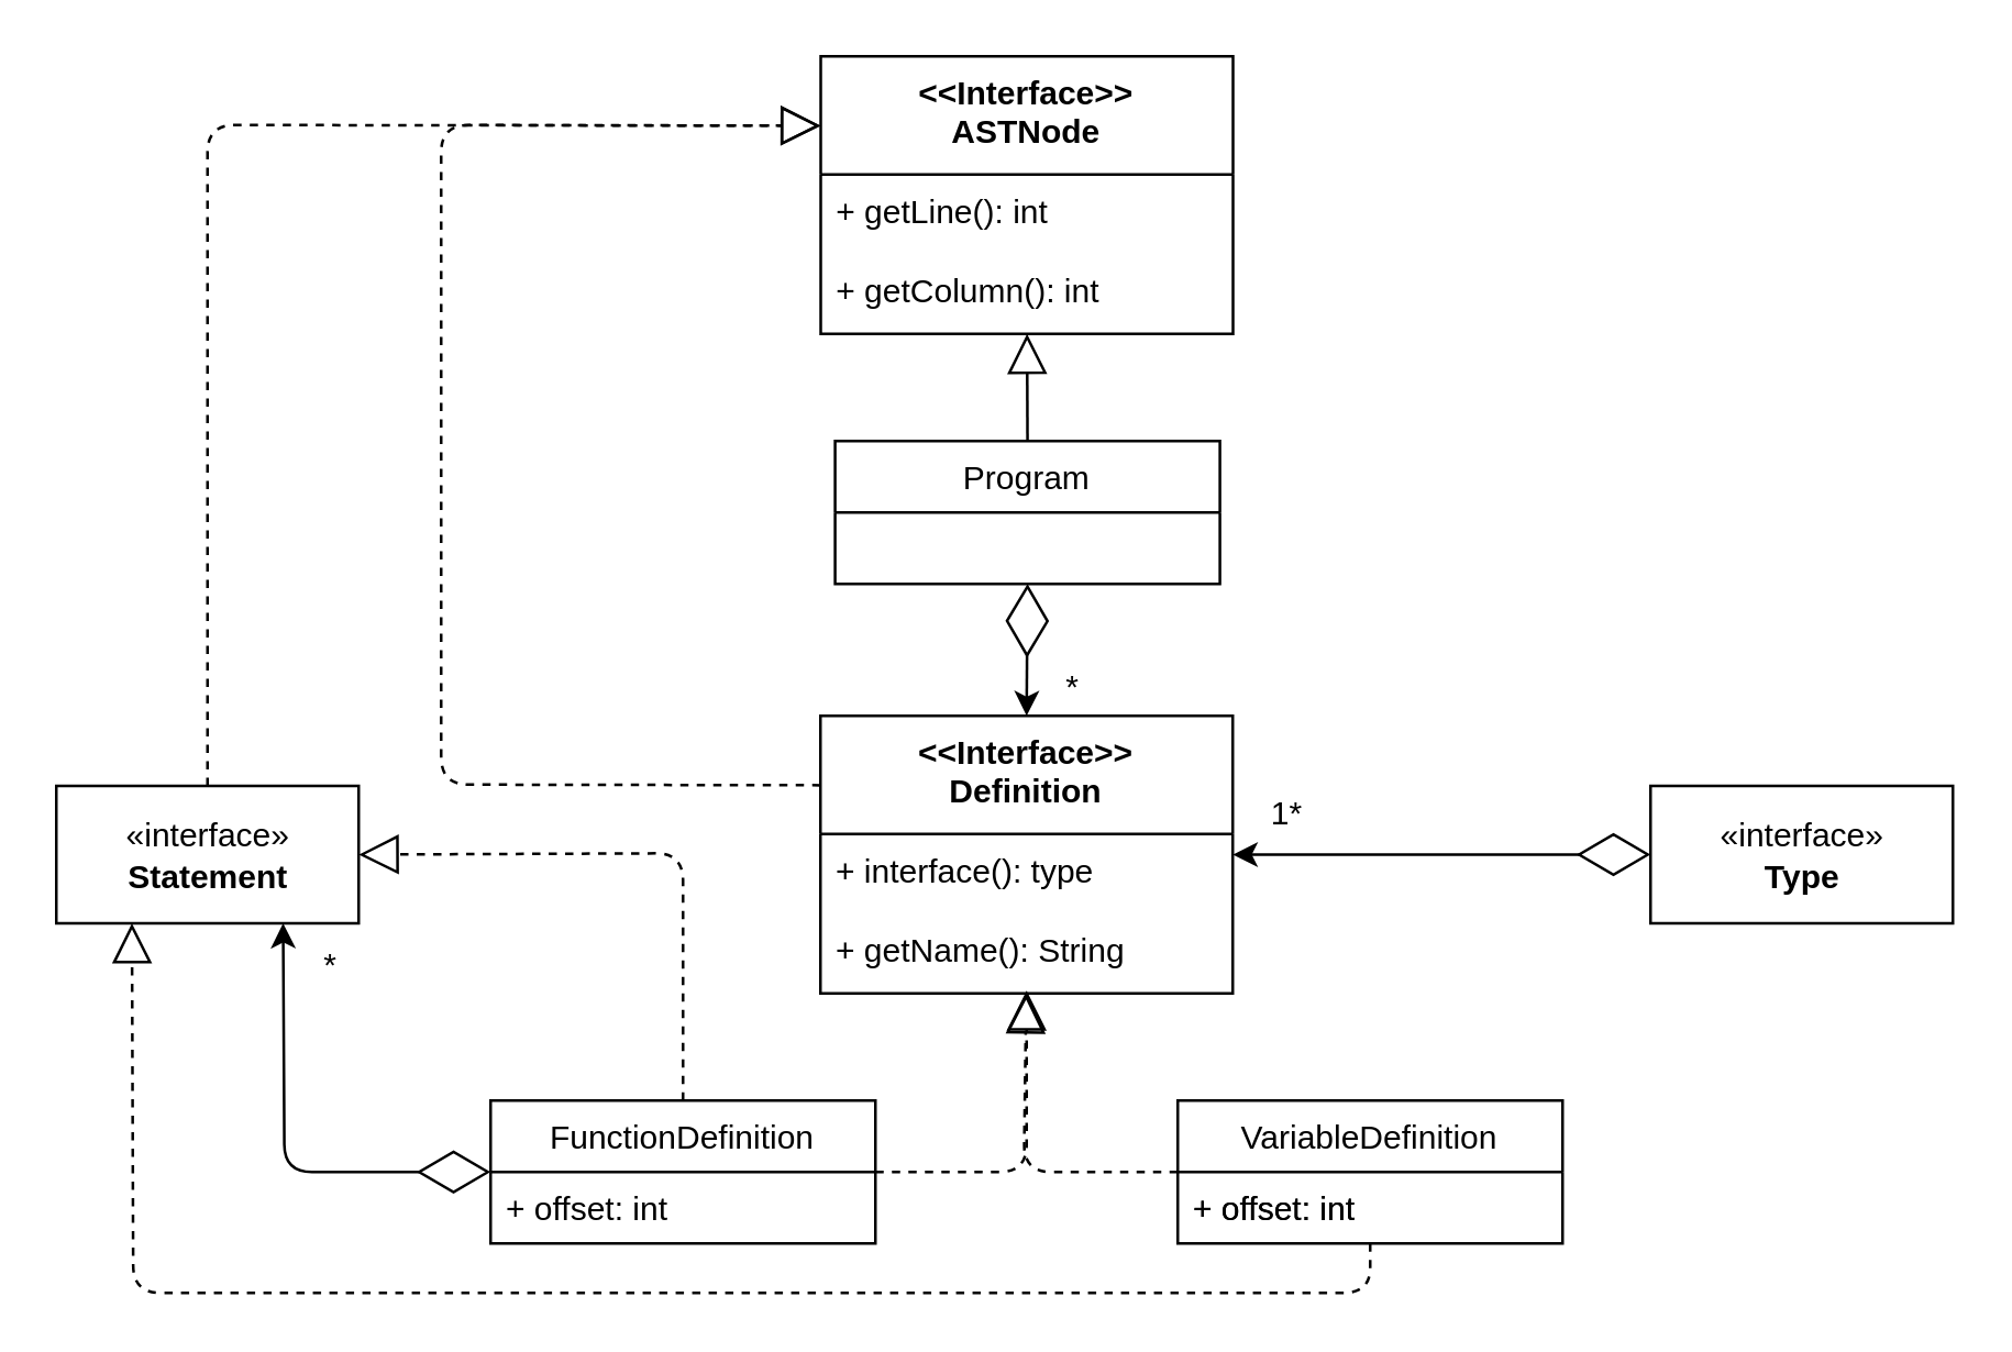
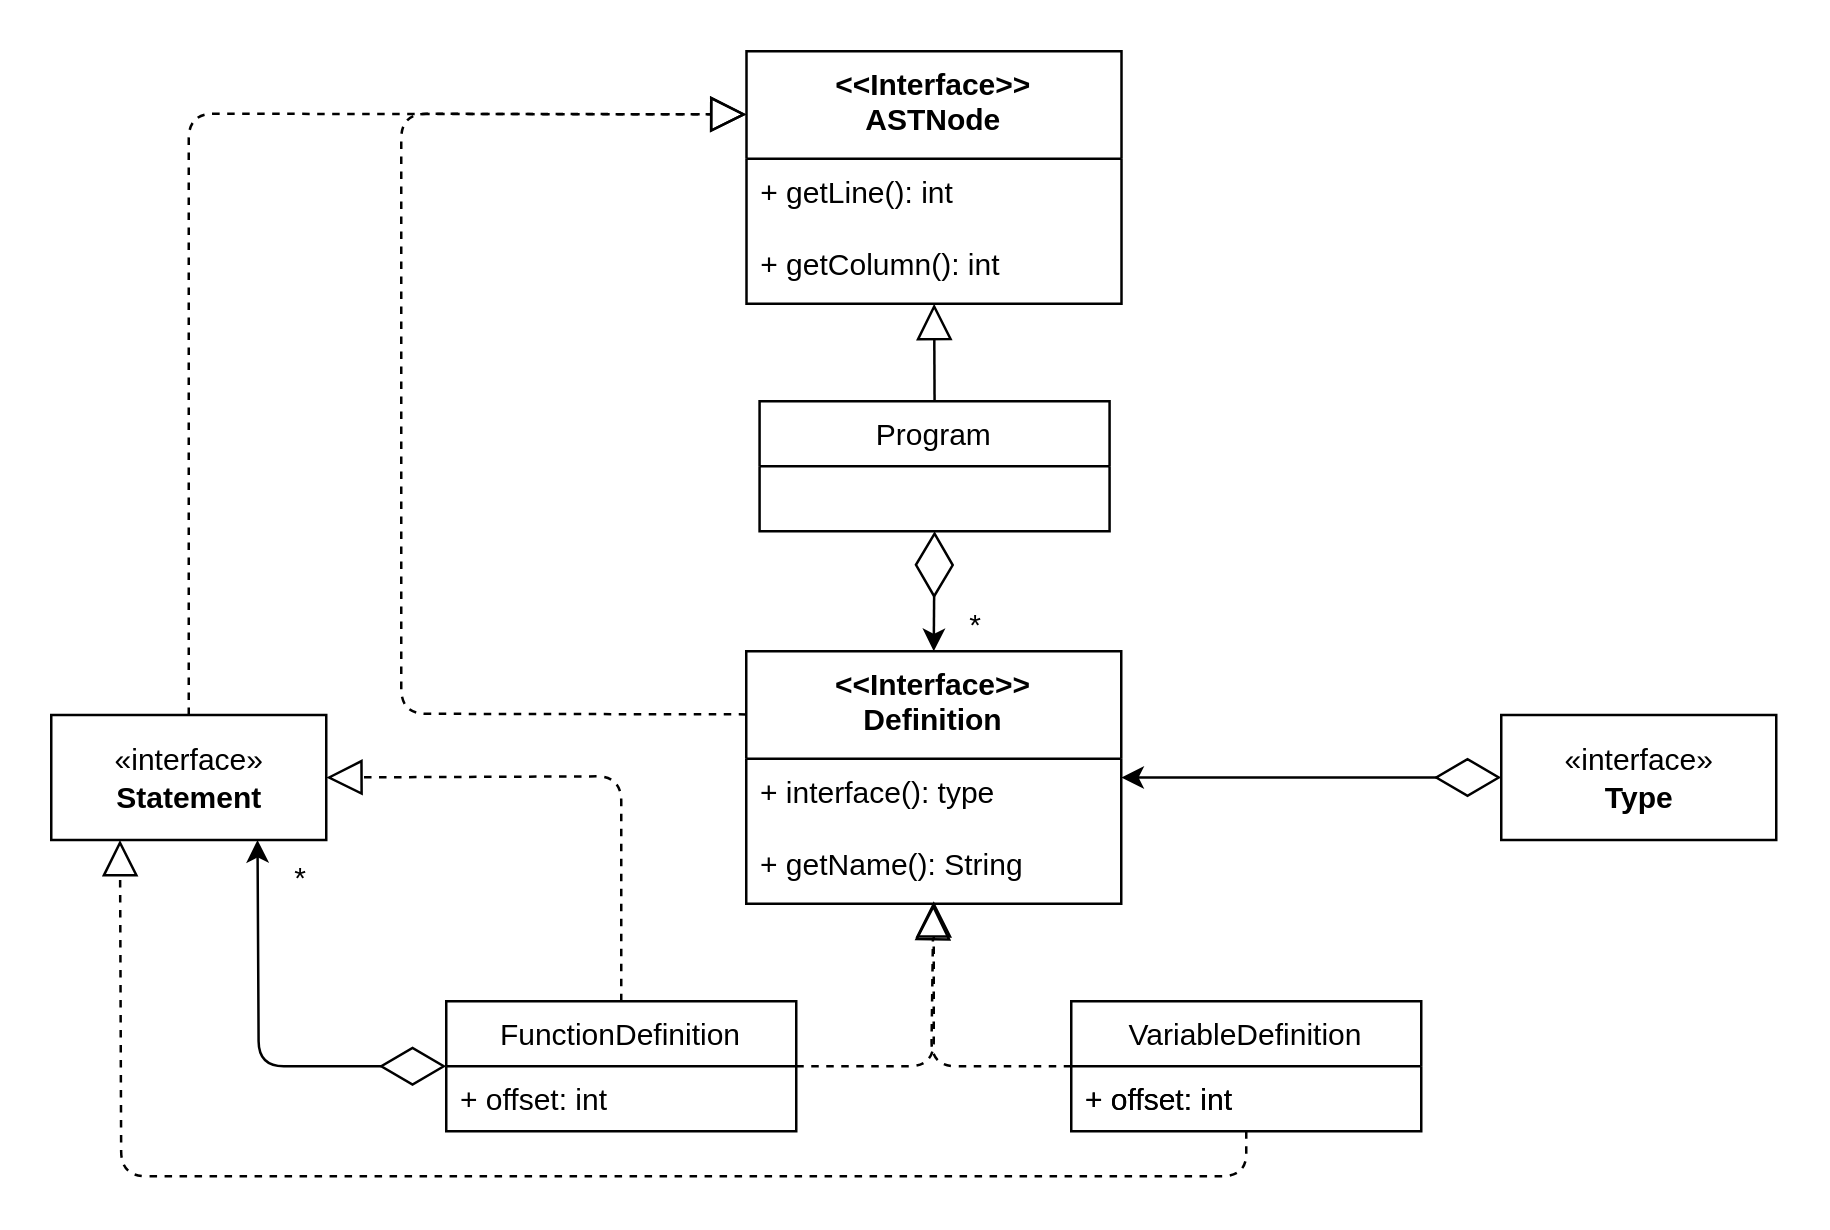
- <mxCell id="7" value="1*" style="text;html=1;strokeColor=none;fillColor=none;align=center;verticalAlign=middle;whiteSpace=wrap;rounded=0;" vertex="1" parent="1"><mxGeometry x="448" y="285.5" width="40" height="20" as="geometry" /></mxCell>
